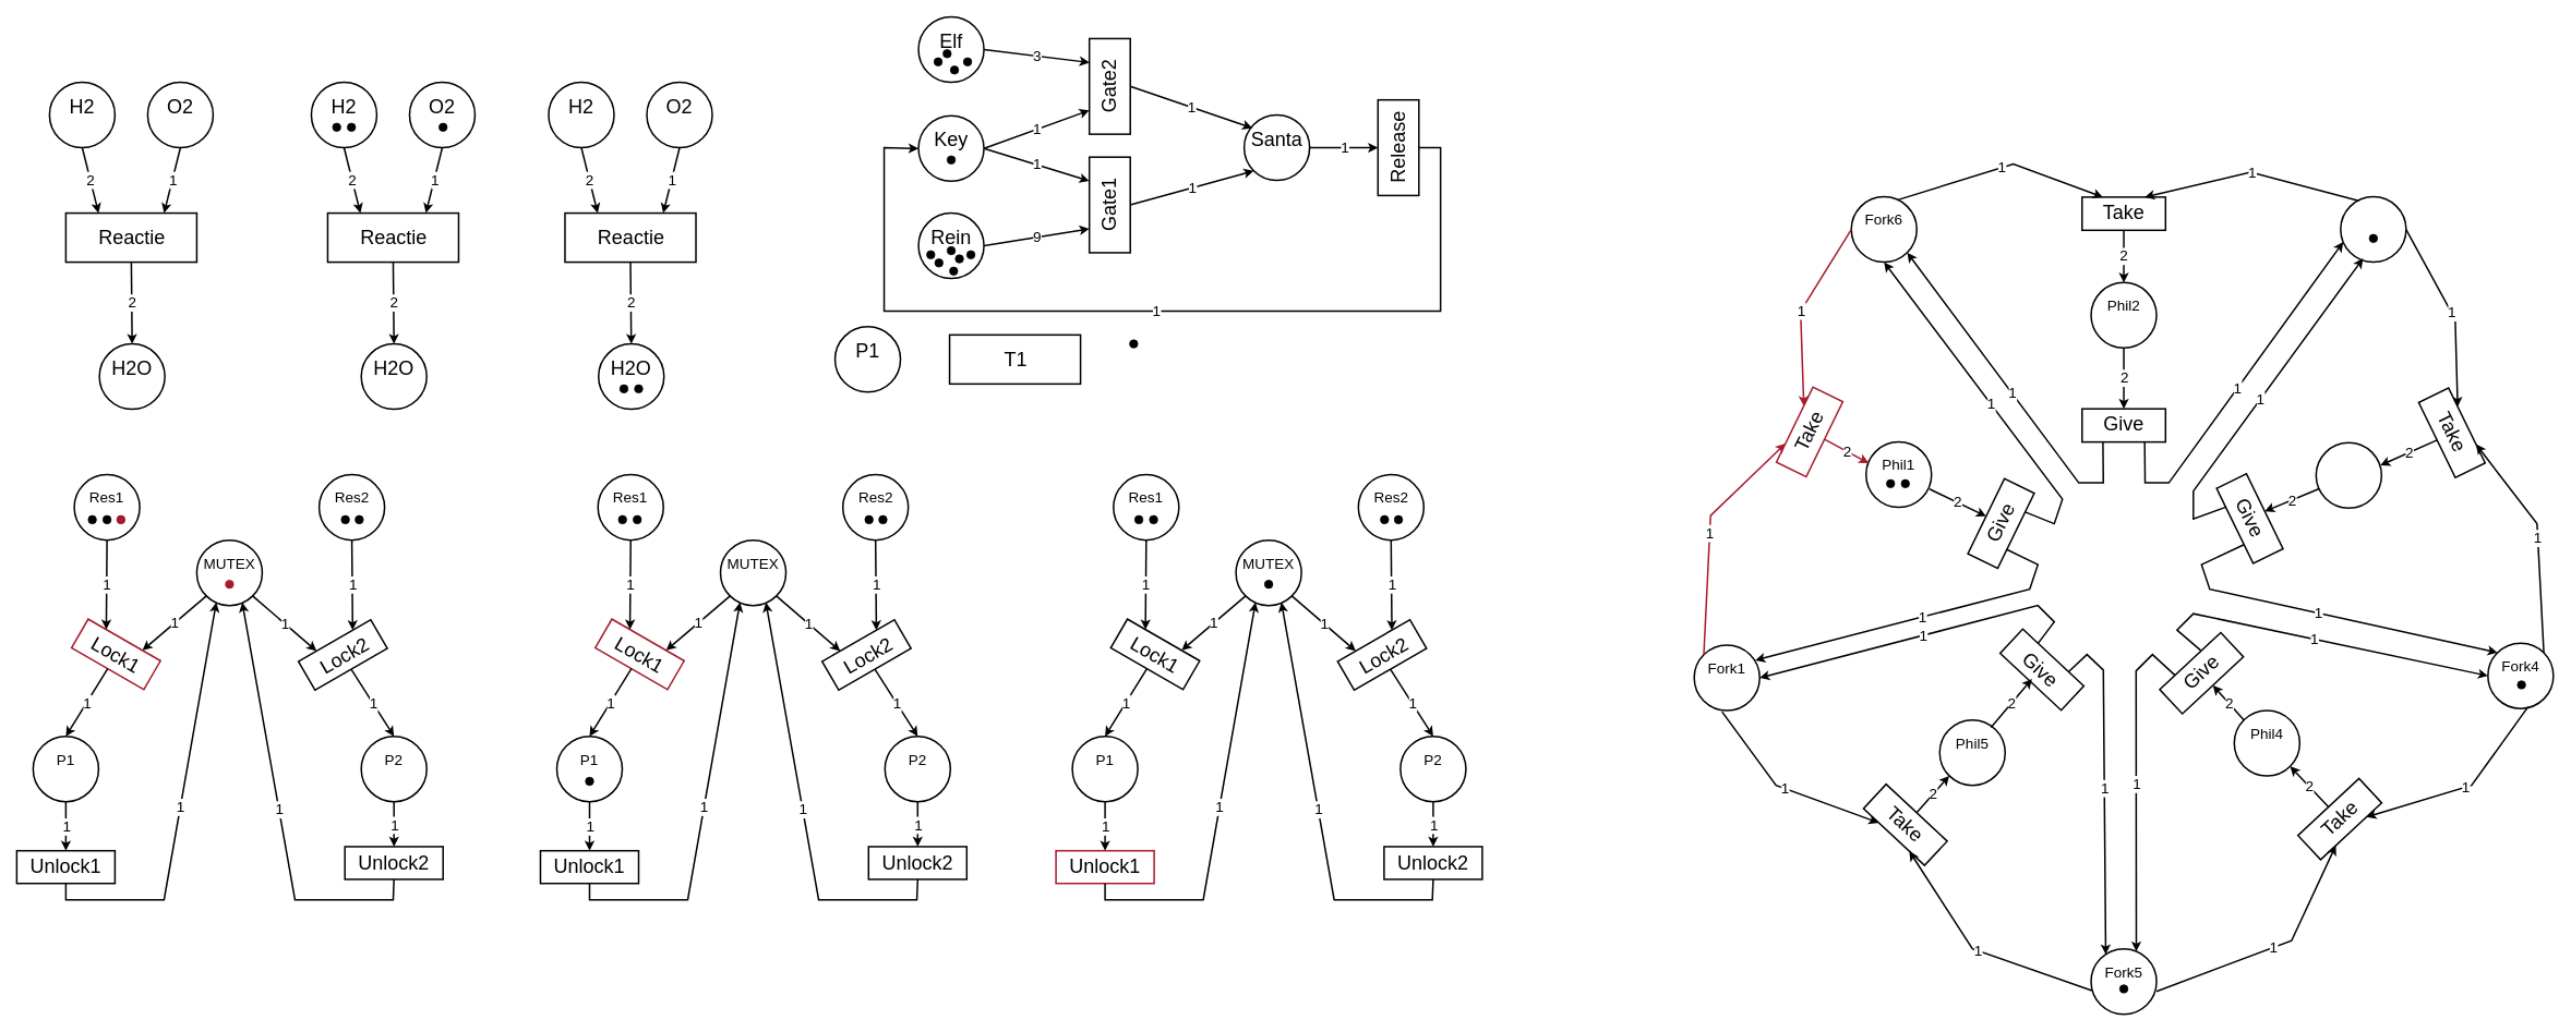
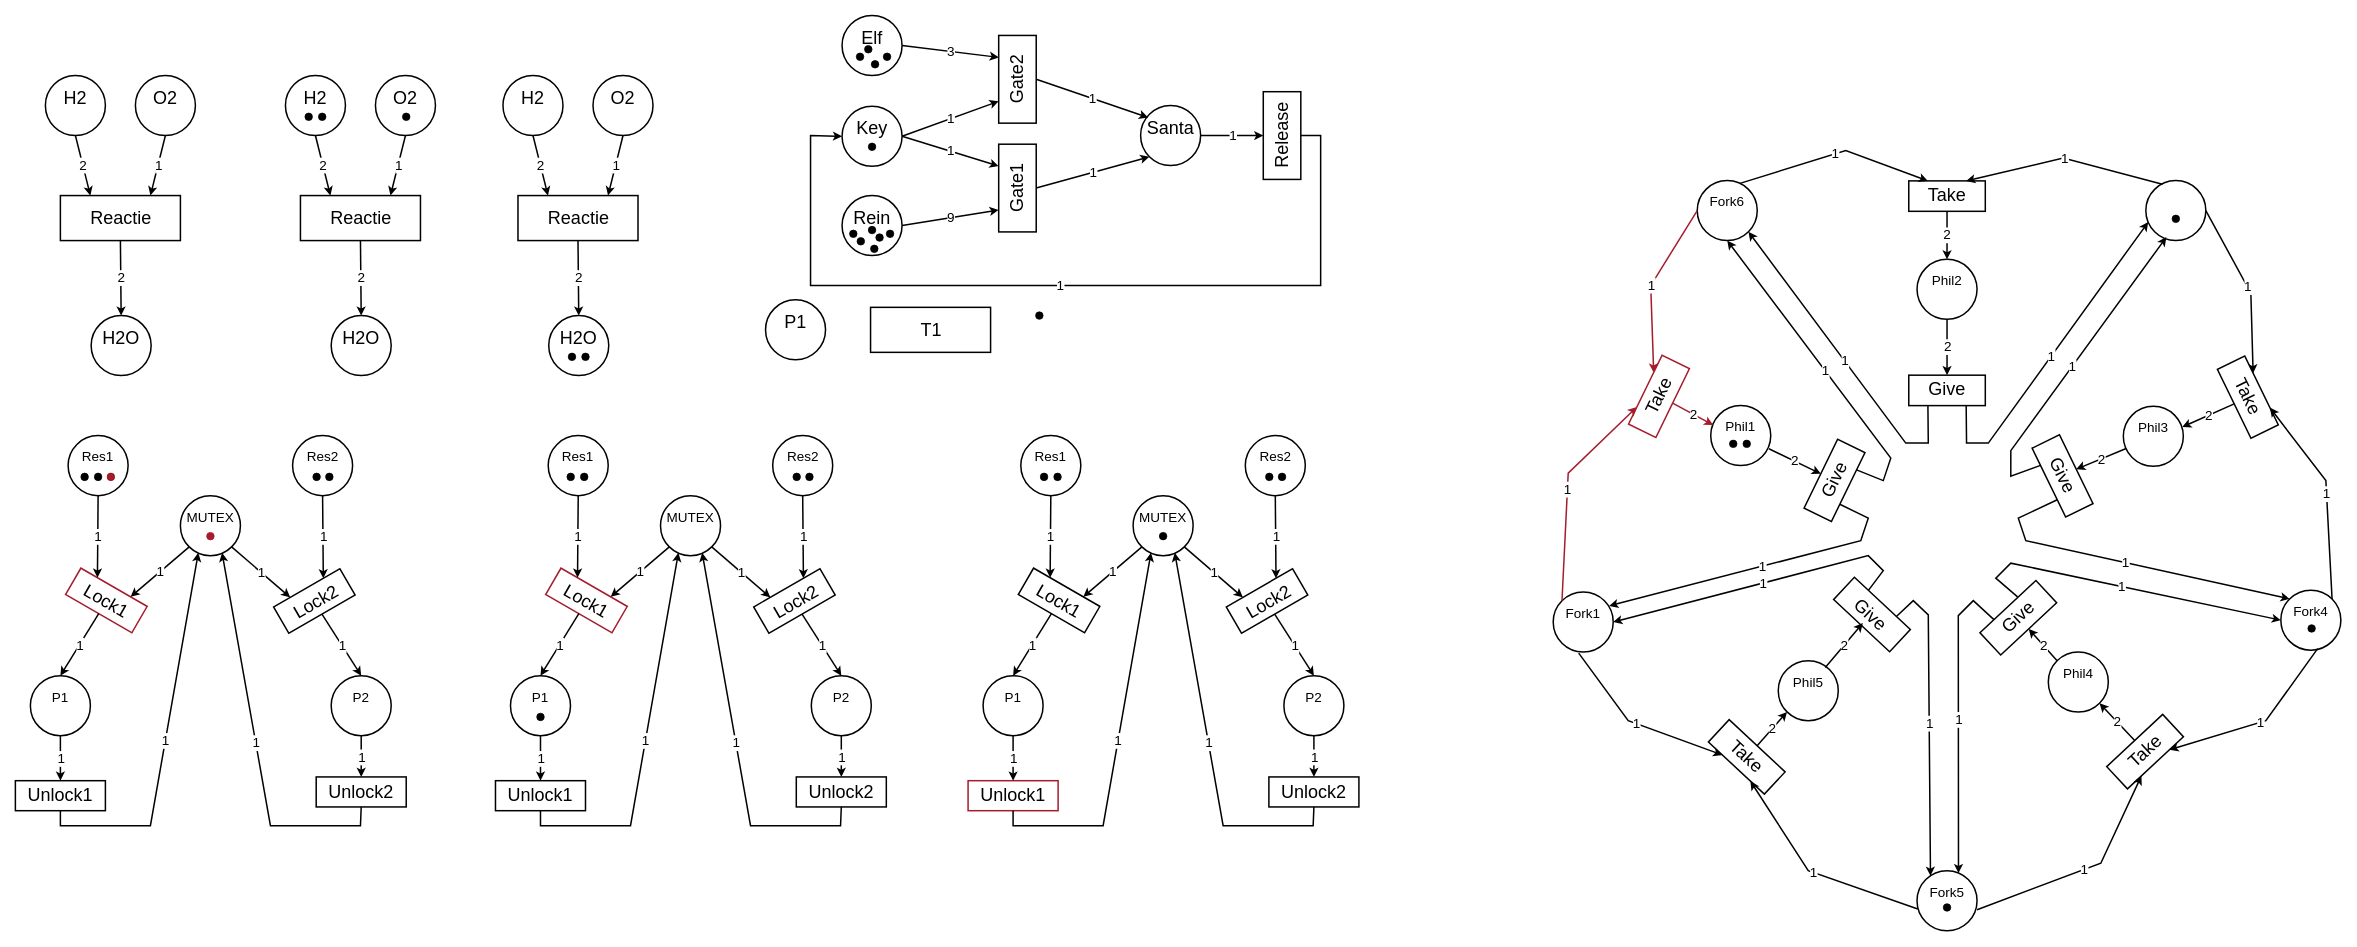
+ <mxCell id="203" value="&lt;div align=&quot;center&quot;&gt;&lt;div&gt;&lt;font style=&quot;line-height: 100%; font-size: 18px;&quot;&gt;Phil3&lt;/font&gt;&lt;/div&gt;&lt;/div&gt;" style="text;html=1;align=center;verticalAlign=middle;whiteSpace=wrap;rounded=0;" vertex="1" parent="1"><mxGeometry x="2840" y="557" width="60" height="25" as="geometry" /></mxCell>
